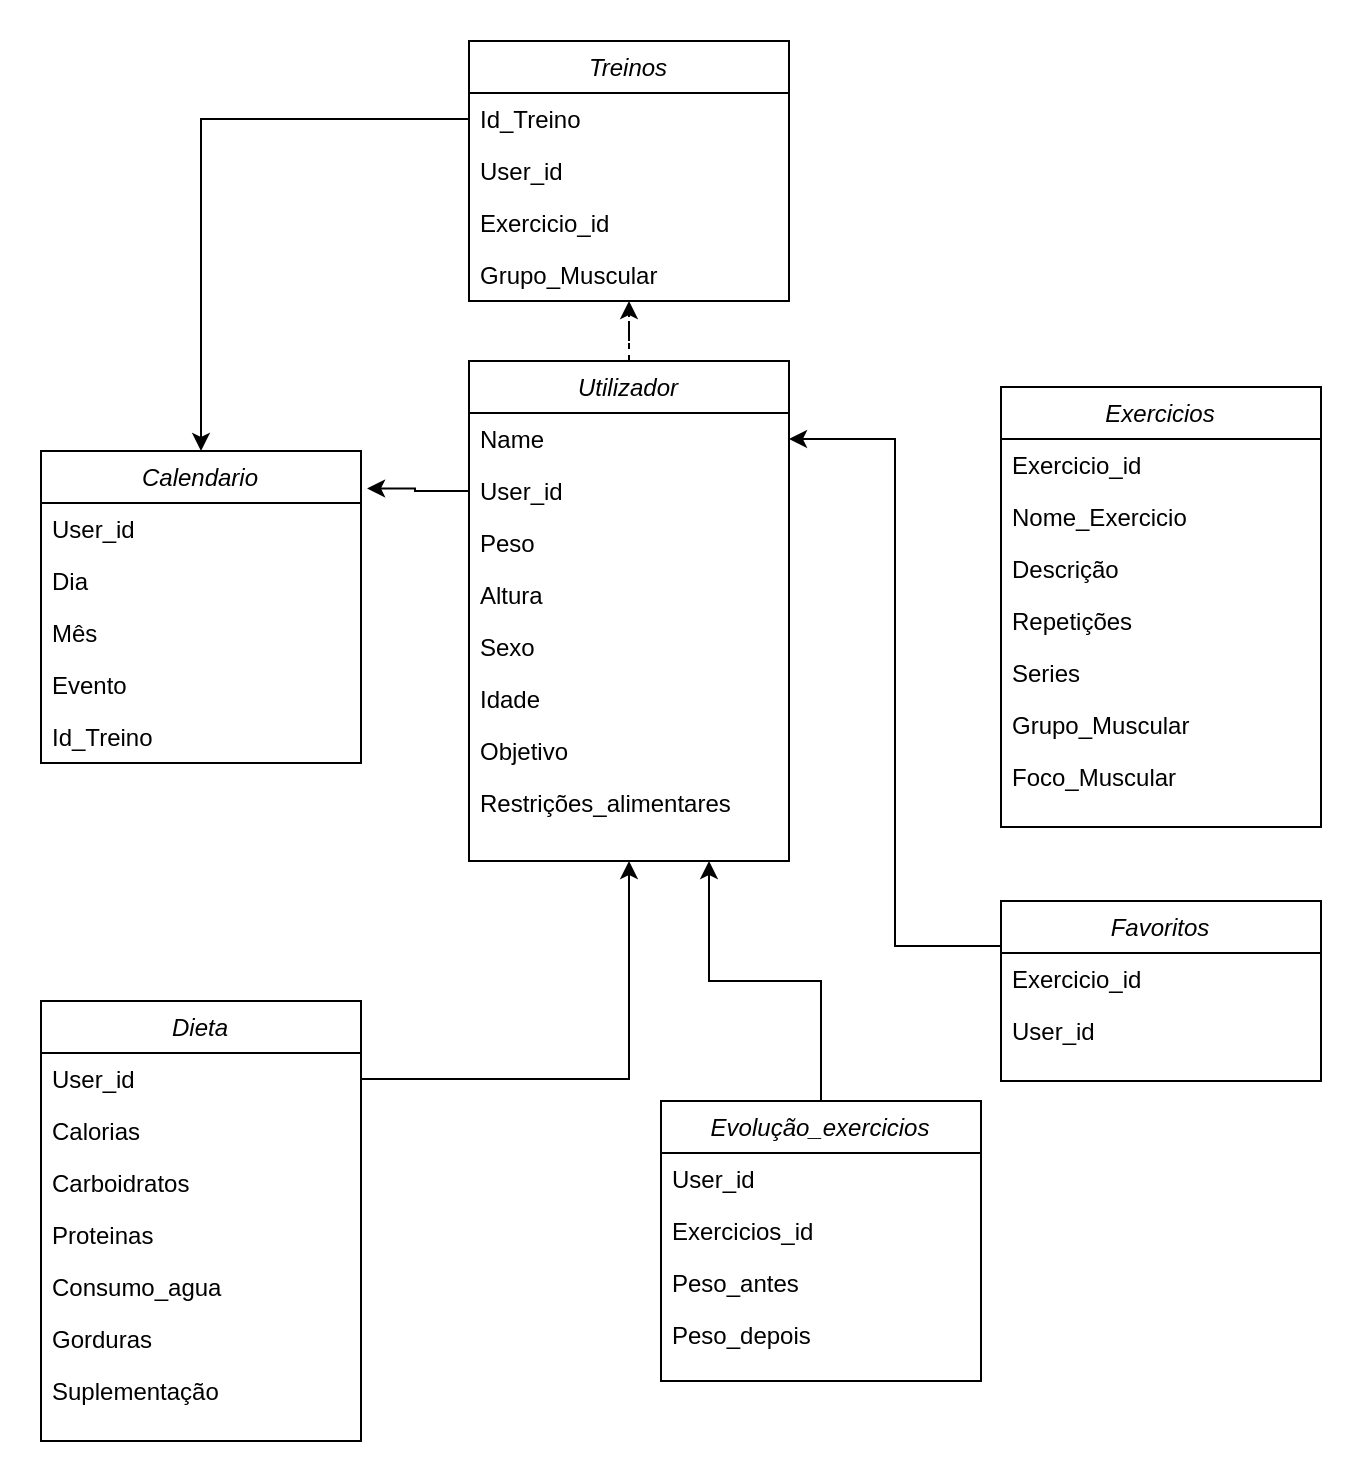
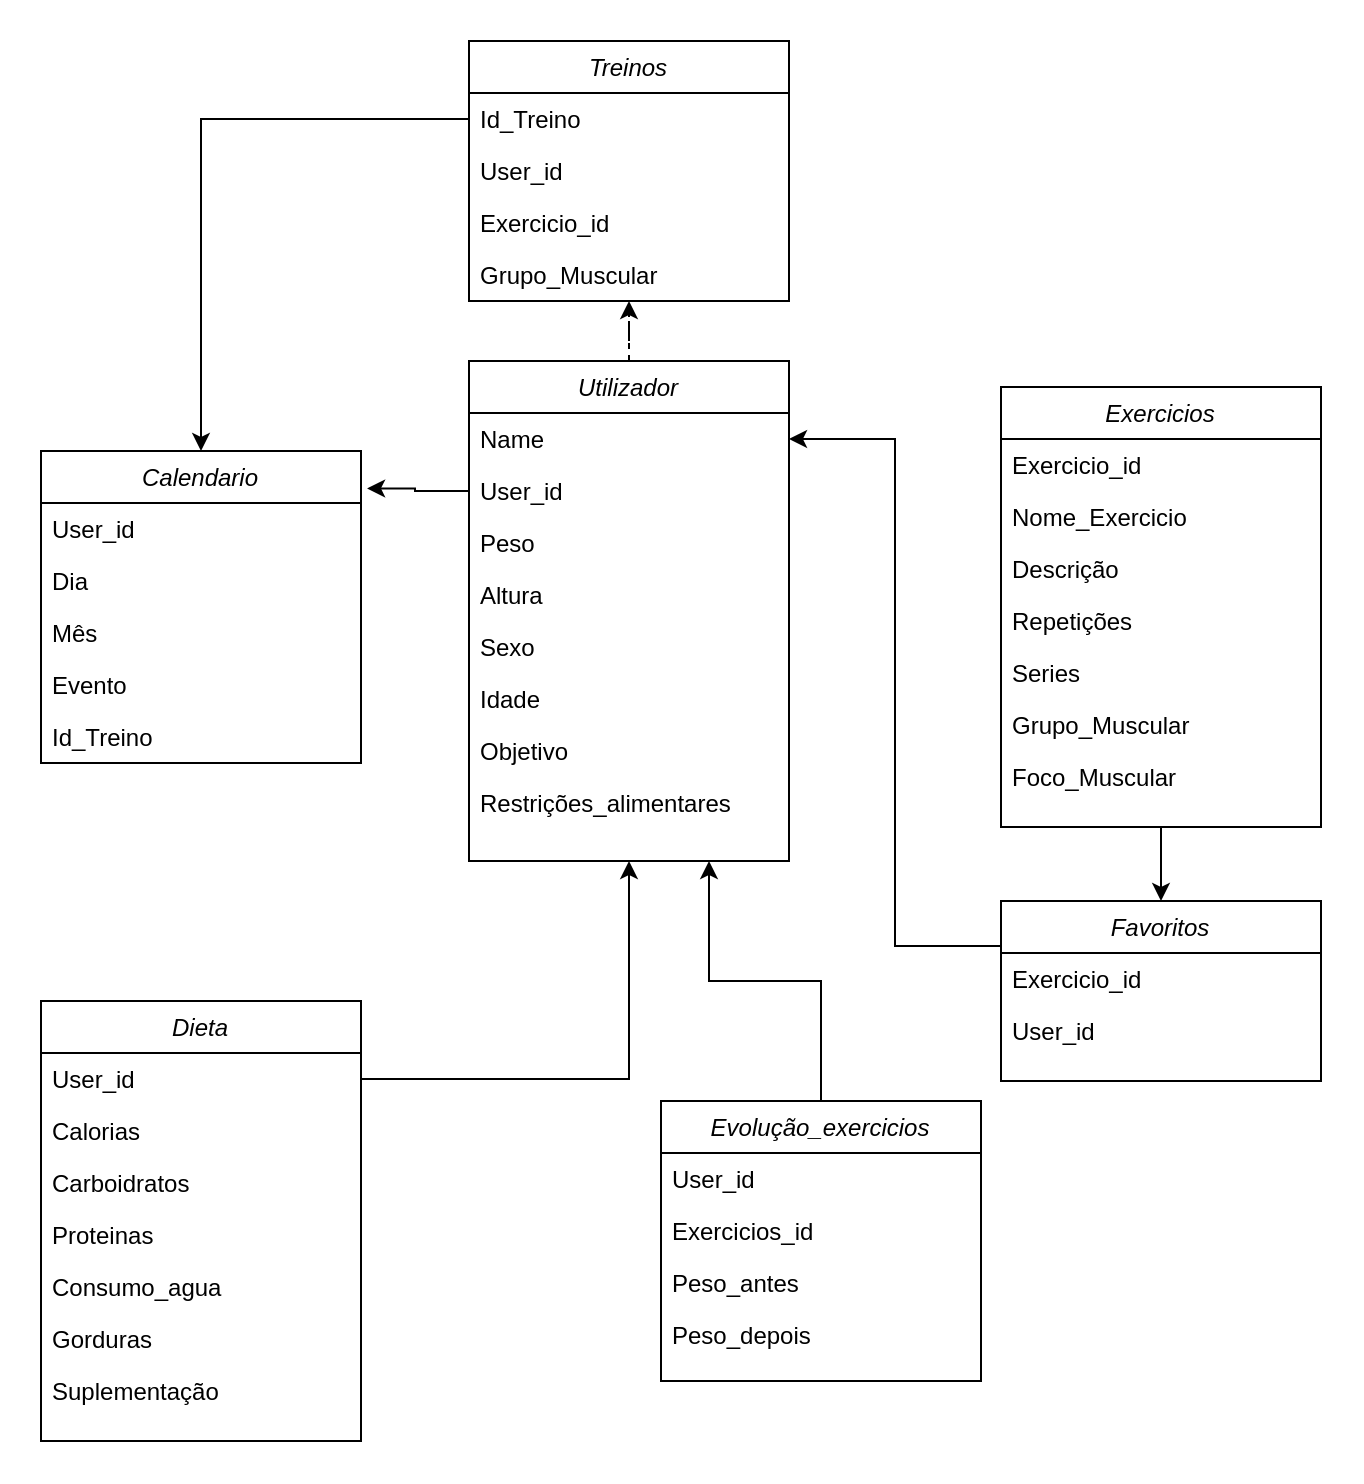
+ <mxCell id="20" style="edgeStyle=orthogonalEdgeStyle;rounded=0;orthogonalLoop=1;jettySize=auto;html=1;exitX=0.5;exitY=1;exitDx=0;exitDy=0;entryX=0.5;entryY=0;entryDx=0;entryDy=0;" parent="1" source="21" target="43" edge="1"><mxGeometry relative="1" as="geometry" /></mxCell>
